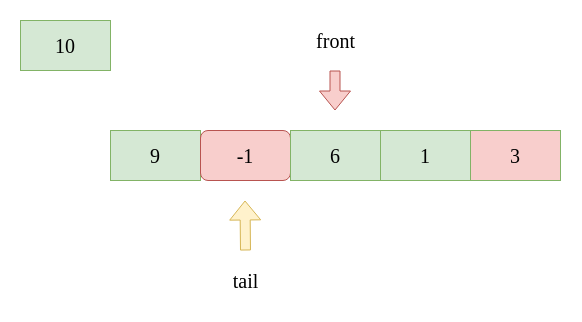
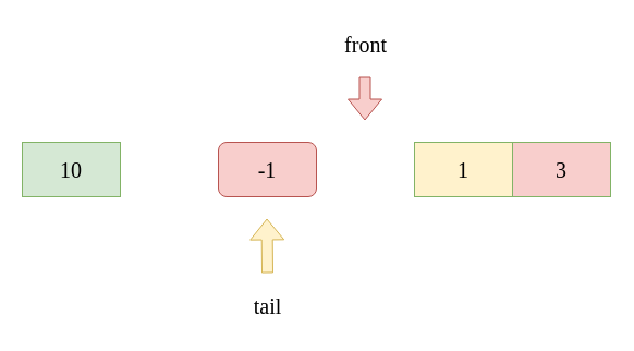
- <mxCell id="2" value="10" style="rounded=0;whiteSpace=wrap;html=1;fontSize=20;fontFamily=Comic Sans MS;fillColor=#d5e8d4;strokeColor=#82b366;" parent="1" vertex="1"><mxGeometry x="20" y="20" width="90" height="50" as="geometry" /></mxCell>
+ <mxCell id="2" value="10" style="rounded=0;whiteSpace=wrap;html=1;fontSize=20;fontFamily=Comic Sans MS;fillColor=#d5e8d4;strokeColor=#82b366;" parent="1" vertex="1"><mxGeometry x="20" y="130" width="90" height="50" as="geometry" /></mxCell>
- <mxCell id="3" value="9" style="rounded=0;whiteSpace=wrap;html=1;fontSize=20;fontFamily=Comic Sans MS;fillColor=#d5e8d4;strokeColor=#82b366;" parent="1" vertex="1"><mxGeometry x="110" y="130" width="90" height="50" as="geometry" /></mxCell>
- <mxCell id="5" value="6" style="rounded=0;whiteSpace=wrap;html=1;fontSize=20;fontFamily=Comic Sans MS;fillColor=#d5e8d4;strokeColor=#82b366;" parent="1" vertex="1"><mxGeometry x="290" y="130" width="90" height="50" as="geometry" /></mxCell>
- <mxCell id="6" value="1" style="rounded=0;whiteSpace=wrap;html=1;fontSize=20;fontFamily=Comic Sans MS;fillColor=#d5e8d4;strokeColor=#82b366;" parent="1" vertex="1"><mxGeometry x="380" y="130" width="90" height="50" as="geometry" /></mxCell>
+ <mxCell id="6" value="1" style="rounded=0;whiteSpace=wrap;html=1;fontSize=20;fontFamily=Comic Sans MS;fillColor=#fff2cc;strokeColor=#82b366;" parent="1" vertex="1"><mxGeometry x="380" y="130" width="90" height="50" as="geometry" /></mxCell>
